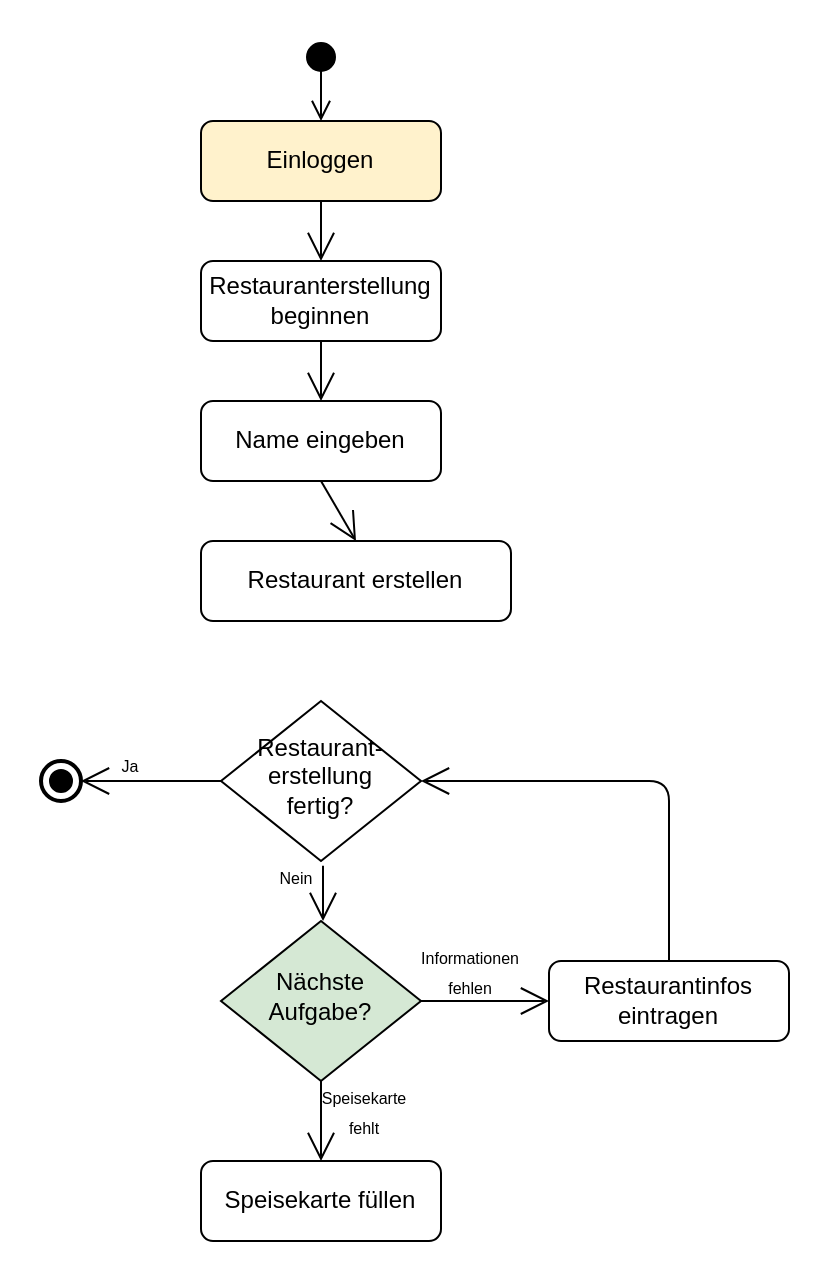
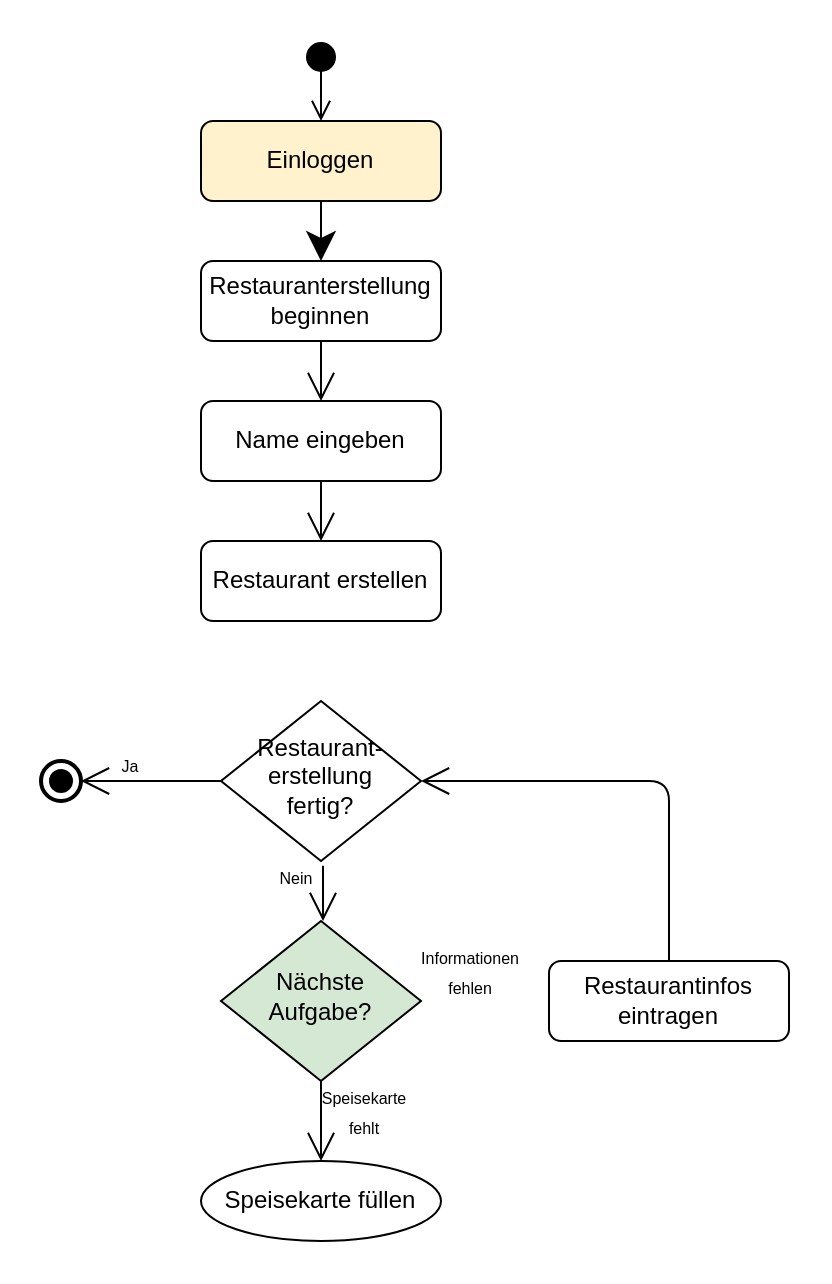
- <mxCell id="6" value="" style="endArrow=open;endFill=1;endSize=12;html=1;exitX=0.5;exitY=1;exitDx=0;exitDy=0;entryX=0.5;entryY=0;entryDx=0;entryDy=0;" edge="1" parent="1" source="2" target="5"><mxGeometry width="160" relative="1" as="geometry"><mxPoint x="260" y="120" as="sourcePoint" /><mxPoint x="420" y="120" as="targetPoint" /></mxGeometry></mxCell>
+ <mxCell id="6" value="" style="endArrow=classic;endFill=1;endSize=12;html=1;exitX=0.5;exitY=1;exitDx=0;exitDy=0;entryX=0.5;entryY=0;entryDx=0;entryDy=0;" edge="1" parent="1" source="2" target="5"><mxGeometry width="160" relative="1" as="geometry"><mxPoint x="260" y="120" as="sourcePoint" /><mxPoint x="420" y="120" as="targetPoint" /></mxGeometry></mxCell>
- <mxCell id="14" value="&lt;div&gt;Restaurant erstellen&lt;/div&gt;" style="rounded=1;whiteSpace=wrap;html=1;fontSize=12;glass=0;strokeWidth=1;shadow=0;" vertex="1" parent="1"><mxGeometry x="100" y="270" width="155" height="40" as="geometry" /></mxCell>
+ <mxCell id="14" value="&lt;div&gt;Restaurant erstellen&lt;/div&gt;" style="rounded=1;whiteSpace=wrap;html=1;fontSize=12;glass=0;strokeWidth=1;shadow=0;" vertex="1" parent="1"><mxGeometry x="100" y="270" width="120" height="40" as="geometry" /></mxCell>
- <mxCell id="20" value="" style="endArrow=open;endFill=0;endSize=12;html=1;exitX=1;exitY=0.5;exitDx=0;exitDy=0;entryX=0;entryY=0.5;entryDx=0;entryDy=0;" edge="1" parent="1" source="17" target="19"><mxGeometry width="160" relative="1" as="geometry"><mxPoint x="161" y="432.32" as="sourcePoint" /><mxPoint x="161" y="460" as="targetPoint" /></mxGeometry></mxCell>
- <mxCell id="18" value="Speisekarte füllen" style="rounded=1;whiteSpace=wrap;html=1;fontSize=12;glass=0;strokeWidth=1;shadow=0;" vertex="1" parent="1"><mxGeometry x="100" y="580" width="120" height="40" as="geometry" /></mxCell>
+ <mxCell id="18" value="Speisekarte füllen" style="ellipse;whiteSpace=wrap;html=1;fontSize=12;glass=0;strokeWidth=1;shadow=0;" vertex="1" parent="1"><mxGeometry x="100" y="580" width="120" height="40" as="geometry" /></mxCell>
